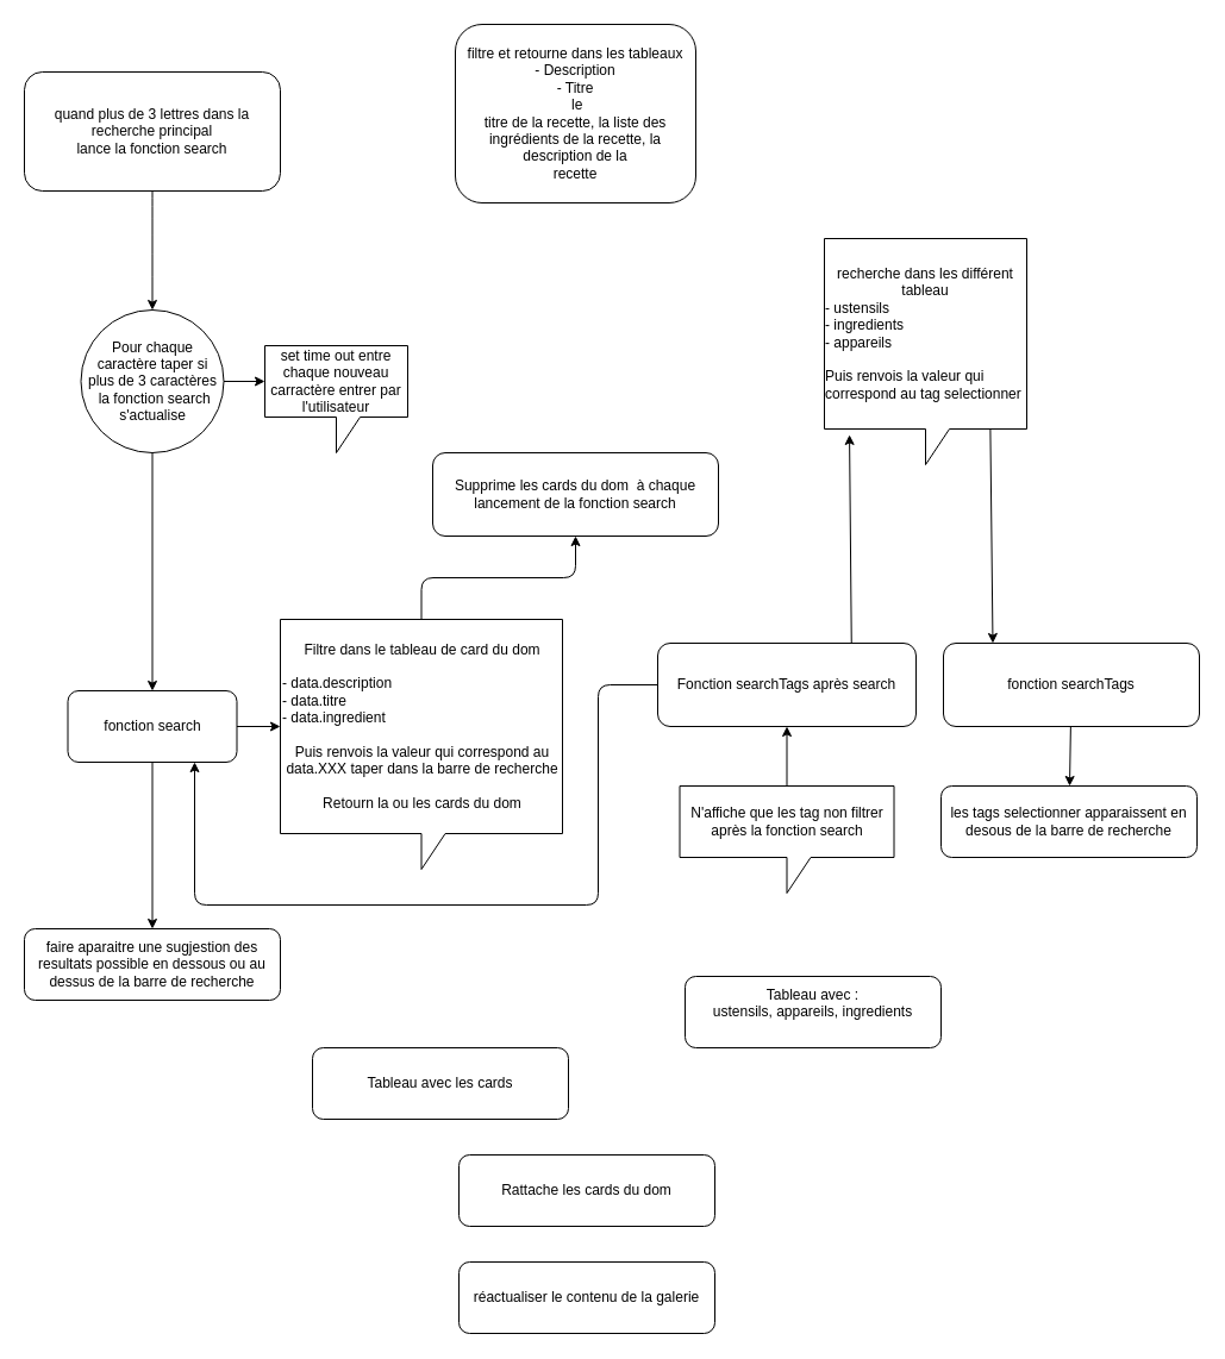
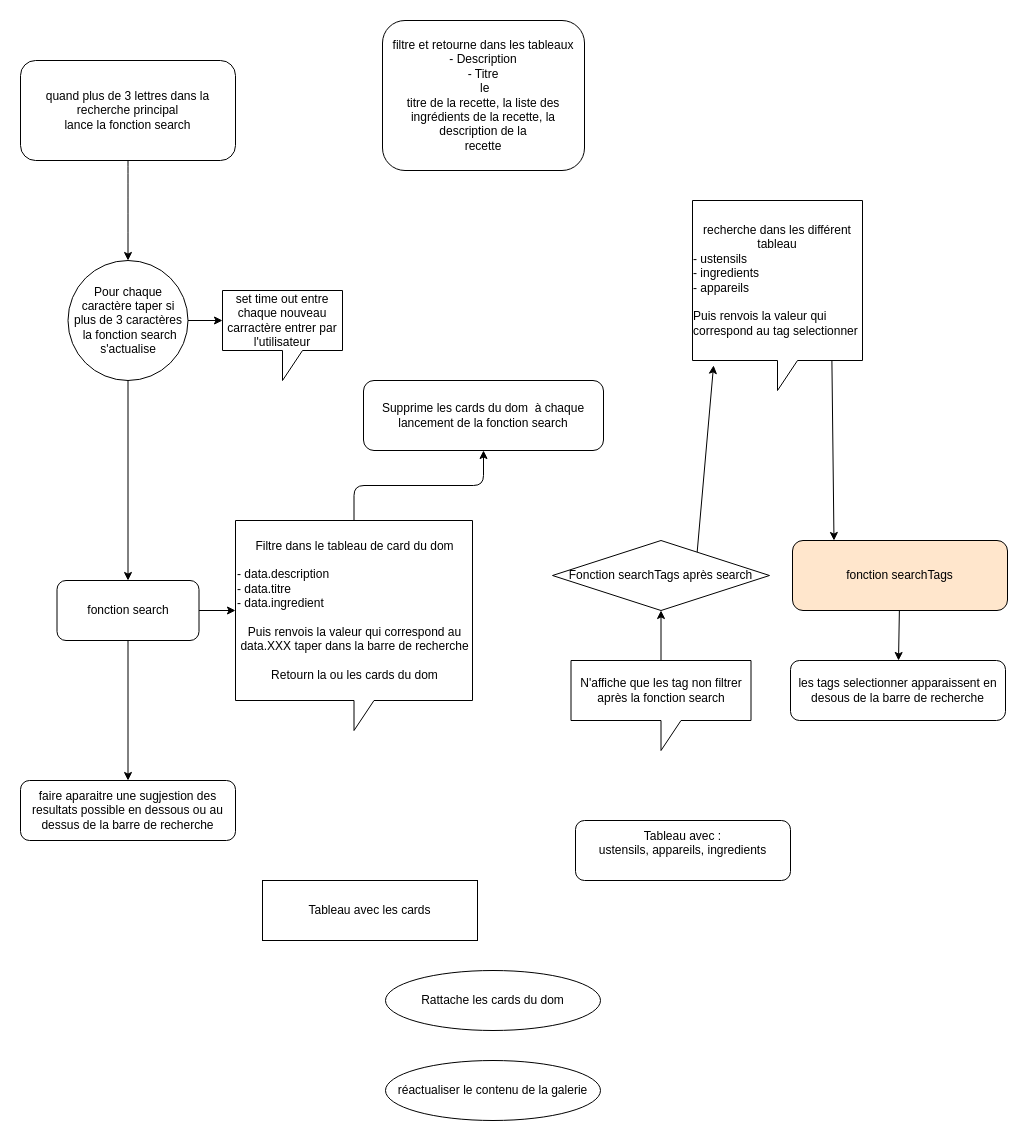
- <mxCell id="23" value="Fonction searchTags après search" style="rounded=1;whiteSpace=wrap;html=1;" vertex="1" parent="1"><mxGeometry x="552" y="540" width="217" height="70" as="geometry" /></mxCell>
+ <mxCell id="23" value="Fonction searchTags après search" style="rhombus;whiteSpace=wrap;html=1;" vertex="1" parent="1"><mxGeometry x="552" y="540" width="217" height="70" as="geometry" /></mxCell>
- <mxCell id="8" value="fonction searchTags" style="rounded=1;whiteSpace=wrap;html=1;" vertex="1" parent="1"><mxGeometry x="792" y="540" width="215" height="70" as="geometry" /></mxCell>
+ <mxCell id="8" value="fonction searchTags" style="rounded=1;whiteSpace=wrap;html=1;fillColor=#ffe6cc;" vertex="1" parent="1"><mxGeometry x="792" y="540" width="215" height="70" as="geometry" /></mxCell>
- <mxCell id="22" style="edgeStyle=orthogonalEdgeStyle;html=1;exitX=0;exitY=0.5;exitDx=0;exitDy=0;elbow=vertical;entryX=0.75;entryY=1;entryDx=0;entryDy=0;" edge="1" parent="1" source="23" target="6"><mxGeometry relative="1" as="geometry"><mxPoint x="152" y="700" as="targetPoint" /><Array as="points"><mxPoint x="502" y="575" /><mxPoint x="502" y="760" /><mxPoint x="163" y="760" /></Array></mxGeometry></mxCell>
- <mxCell id="28" value="Tableau avec les cards" style="rounded=1;whiteSpace=wrap;html=1;" vertex="1" parent="1"><mxGeometry x="262" y="880" width="215" height="60" as="geometry" /></mxCell>
+ <mxCell id="28" value="Tableau avec les cards" style="whiteSpace=wrap;html=1;rounded=0;" vertex="1" parent="1"><mxGeometry x="262" y="880" width="215" height="60" as="geometry" /></mxCell>
- <mxCell id="26" value="Rattache les cards du dom" style="rounded=1;whiteSpace=wrap;html=1;" vertex="1" parent="1"><mxGeometry x="385" y="970" width="215" height="60" as="geometry" /></mxCell>
+ <mxCell id="26" value="Rattache les cards du dom" style="ellipse;whiteSpace=wrap;html=1;" vertex="1" parent="1"><mxGeometry x="385" y="970" width="215" height="60" as="geometry" /></mxCell>
- <mxCell id="10" value="réactualiser le contenu de la galerie" style="rounded=1;whiteSpace=wrap;html=1;" vertex="1" parent="1"><mxGeometry x="385" y="1060" width="215" height="60" as="geometry" /></mxCell>
+ <mxCell id="10" value="réactualiser le contenu de la galerie" style="ellipse;whiteSpace=wrap;html=1;" vertex="1" parent="1"><mxGeometry x="385" y="1060" width="215" height="60" as="geometry" /></mxCell>
